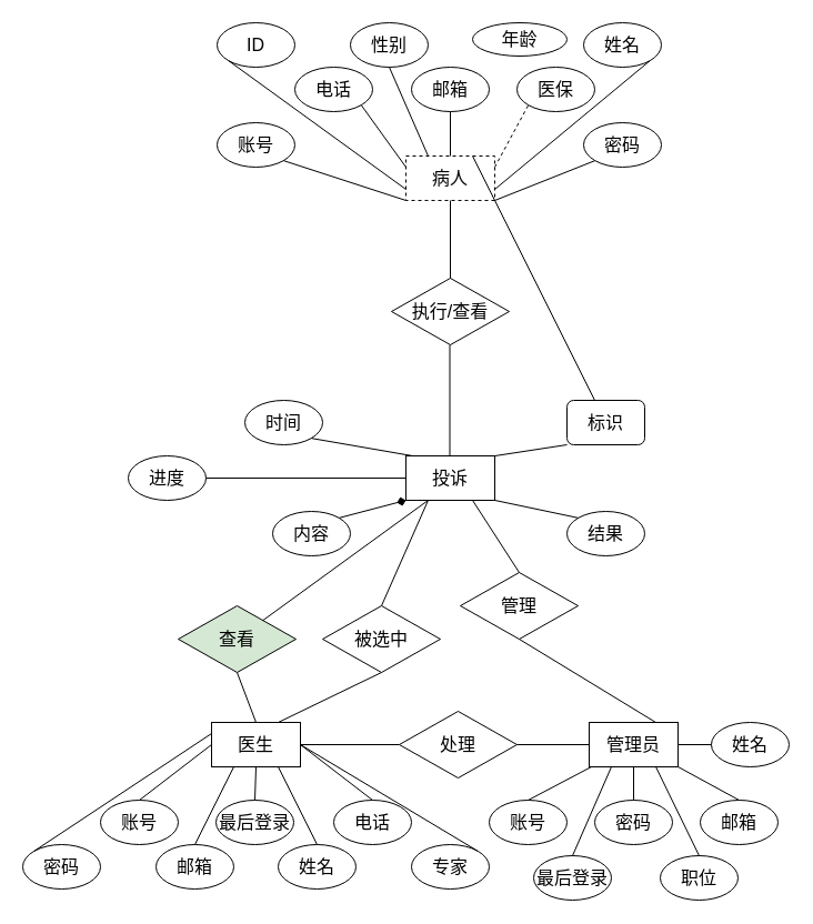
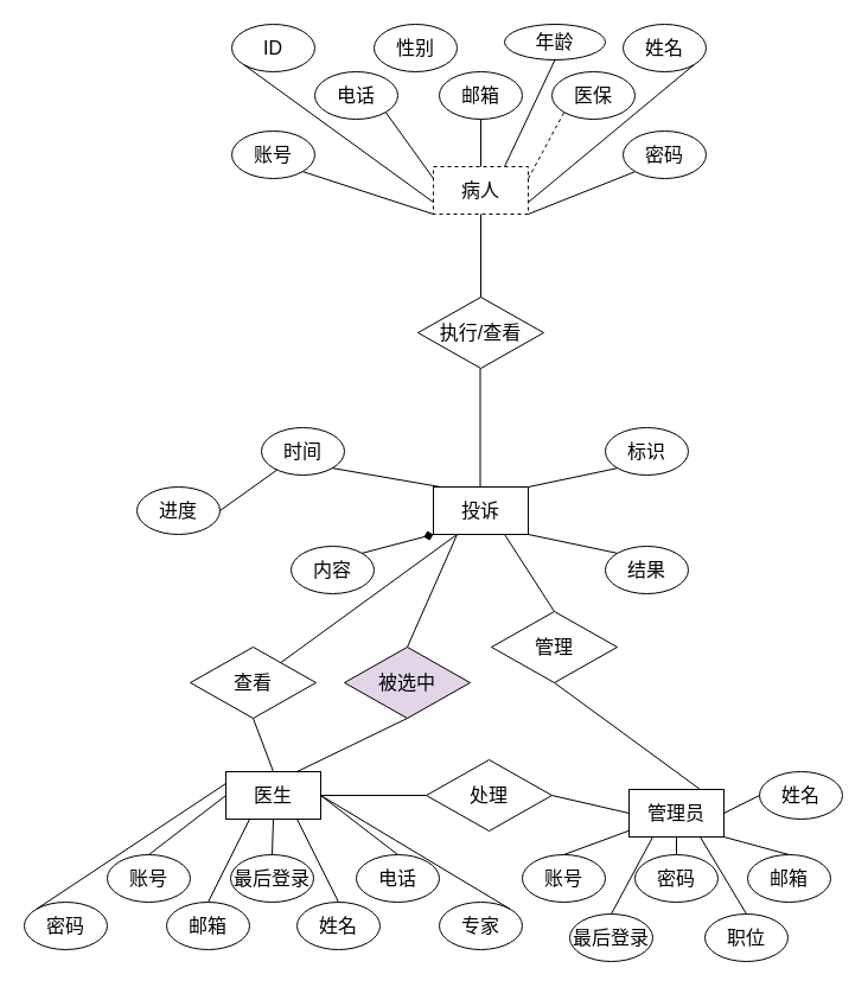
- <mxCell id="19" value="" style="endArrow=none;html=1;fontSize=16;exitX=0.5;exitY=1;exitDx=0;exitDy=0;entryX=0.25;entryY=0;entryDx=0;entryDy=0;fontFamily=Helvetica;" parent="1" source="7" target="2" edge="1"><mxGeometry width="50" height="50" relative="1" as="geometry"><mxPoint x="395" y="230" as="sourcePoint" /><mxPoint x="445" y="180" as="targetPoint" /></mxGeometry></mxCell>
- <mxCell id="20" value="" style="endArrow=none;html=1;fontSize=16;exitX=0.75;exitY=0;exitDx=0;exitDy=0;fontFamily=Helvetica;" parent="1" source="2" target="14" edge="1"><mxGeometry width="50" height="50" relative="1" as="geometry"><mxPoint x="395" y="230" as="sourcePoint" /><mxPoint x="445" y="180" as="targetPoint" /></mxGeometry></mxCell>
+ <mxCell id="20" value="" style="endArrow=none;html=1;fontSize=16;entryX=0.5;entryY=1;entryDx=0;entryDy=0;exitX=0.75;exitY=0;exitDx=0;exitDy=0;fontFamily=Helvetica;" parent="1" source="2" target="8" edge="1"><mxGeometry width="50" height="50" relative="1" as="geometry"><mxPoint x="395" y="230" as="sourcePoint" /><mxPoint x="445" y="180" as="targetPoint" /></mxGeometry></mxCell>
- <mxCell id="14" value="标识" style="whiteSpace=wrap;html=1;fontSize=16;fontFamily=Helvetica;rounded=1;" parent="1" vertex="1"><mxGeometry x="510" y="360" width="70" height="40" as="geometry" /></mxCell>
+ <mxCell id="14" value="标识" style="ellipse;whiteSpace=wrap;html=1;fontSize=16;fontFamily=Helvetica;" parent="1" vertex="1"><mxGeometry x="510" y="360" width="70" height="40" as="geometry" /></mxCell>
- <mxCell id="68" value="" style="endArrow=none;html=1;fontSize=16;exitX=1;exitY=0.5;exitDx=0;exitDy=0;entryX=0;entryY=0.5;entryDx=0;entryDy=0;fontFamily=Helvetica;" edge="1" parent="1" source="67" target="12"><mxGeometry width="50" height="50" relative="1" as="geometry"><mxPoint x="344.749" y="404.142" as="sourcePoint" /><mxPoint x="381" y="420" as="targetPoint" /></mxGeometry></mxCell>
+ <mxCell id="68" value="" style="endArrow=none;html=1;fontSize=16;exitX=1;exitY=0.5;exitDx=0;exitDy=0;fontFamily=Helvetica;" edge="1" parent="1" source="67" target="13"><mxGeometry width="50" height="50" relative="1" as="geometry"><mxPoint x="344.749" y="404.142" as="sourcePoint" /><mxPoint x="381" y="420" as="targetPoint" /></mxGeometry></mxCell>
- <mxCell id="72" value="查看" style="rhombus;whiteSpace=wrap;html=1;fontSize=16;fontFamily=Helvetica;fillColor=#d5e8d4;" vertex="1" parent="1"><mxGeometry x="160" y="545" width="106" height="60" as="geometry" /></mxCell>
+ <mxCell id="72" value="查看" style="rhombus;whiteSpace=wrap;html=1;fontSize=16;fontFamily=Helvetica;" vertex="1" parent="1"><mxGeometry x="160" y="545" width="106" height="60" as="geometry" /></mxCell>
- <mxCell id="61" value="被选中" style="rhombus;whiteSpace=wrap;html=1;fontSize=16;fontFamily=Helvetica;" parent="1" vertex="1"><mxGeometry x="290" y="545" width="106" height="60" as="geometry" /></mxCell>
+ <mxCell id="61" value="被选中" style="rhombus;whiteSpace=wrap;html=1;fontSize=16;fontFamily=Helvetica;fillColor=#e1d5e7;" parent="1" vertex="1"><mxGeometry x="290" y="545" width="106" height="60" as="geometry" /></mxCell>
- <mxCell id="48" value="&lt;span style=&quot;font-size: 16px;&quot;&gt;管理员&lt;/span&gt;" style="rounded=0;whiteSpace=wrap;html=1;fontFamily=Helvetica;" parent="1" vertex="1"><mxGeometry x="530" y="650" width="80" height="40" as="geometry" /></mxCell>
+ <mxCell id="48" value="&lt;span style=&quot;font-size: 16px;&quot;&gt;管理员&lt;/span&gt;" style="rounded=0;whiteSpace=wrap;html=1;fontFamily=Helvetica;" parent="1" vertex="1"><mxGeometry x="530" y="665" width="80" height="40" as="geometry" /></mxCell>
